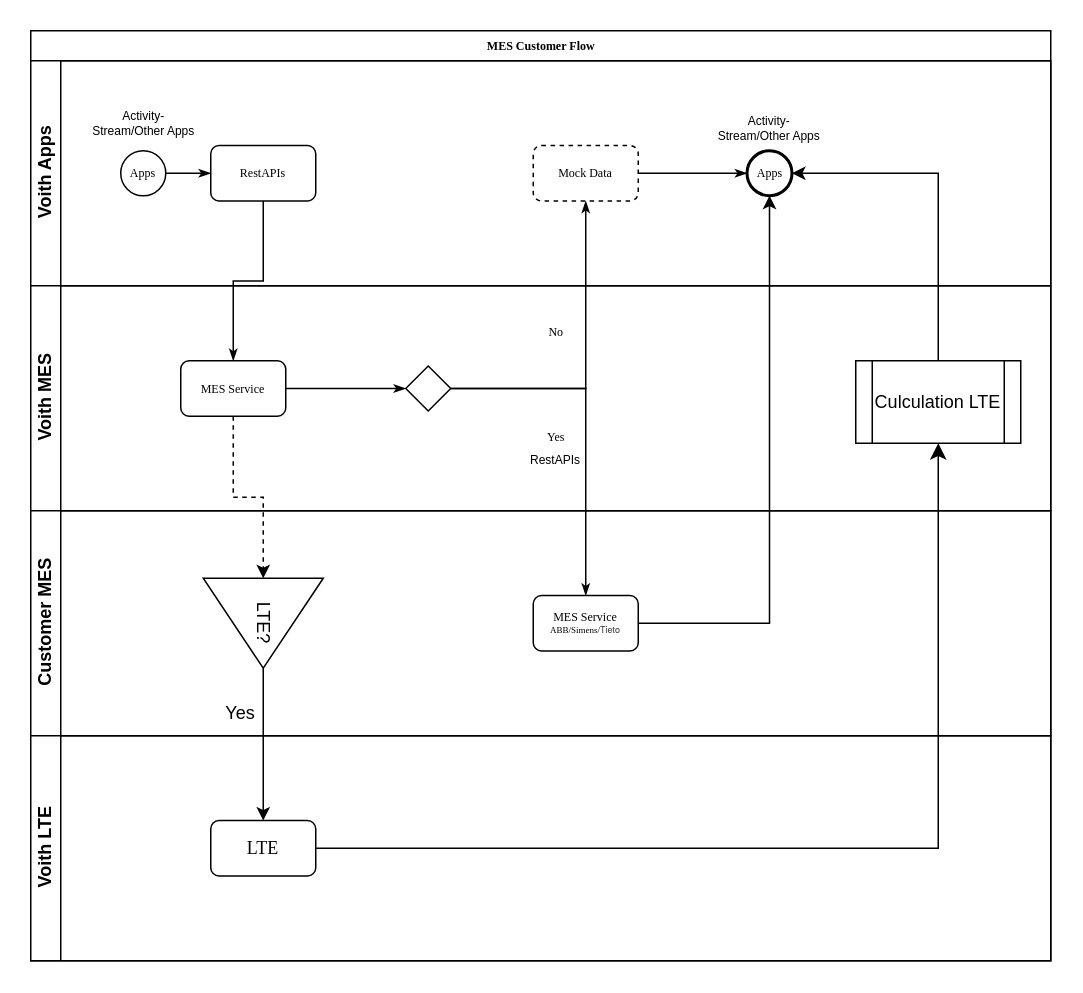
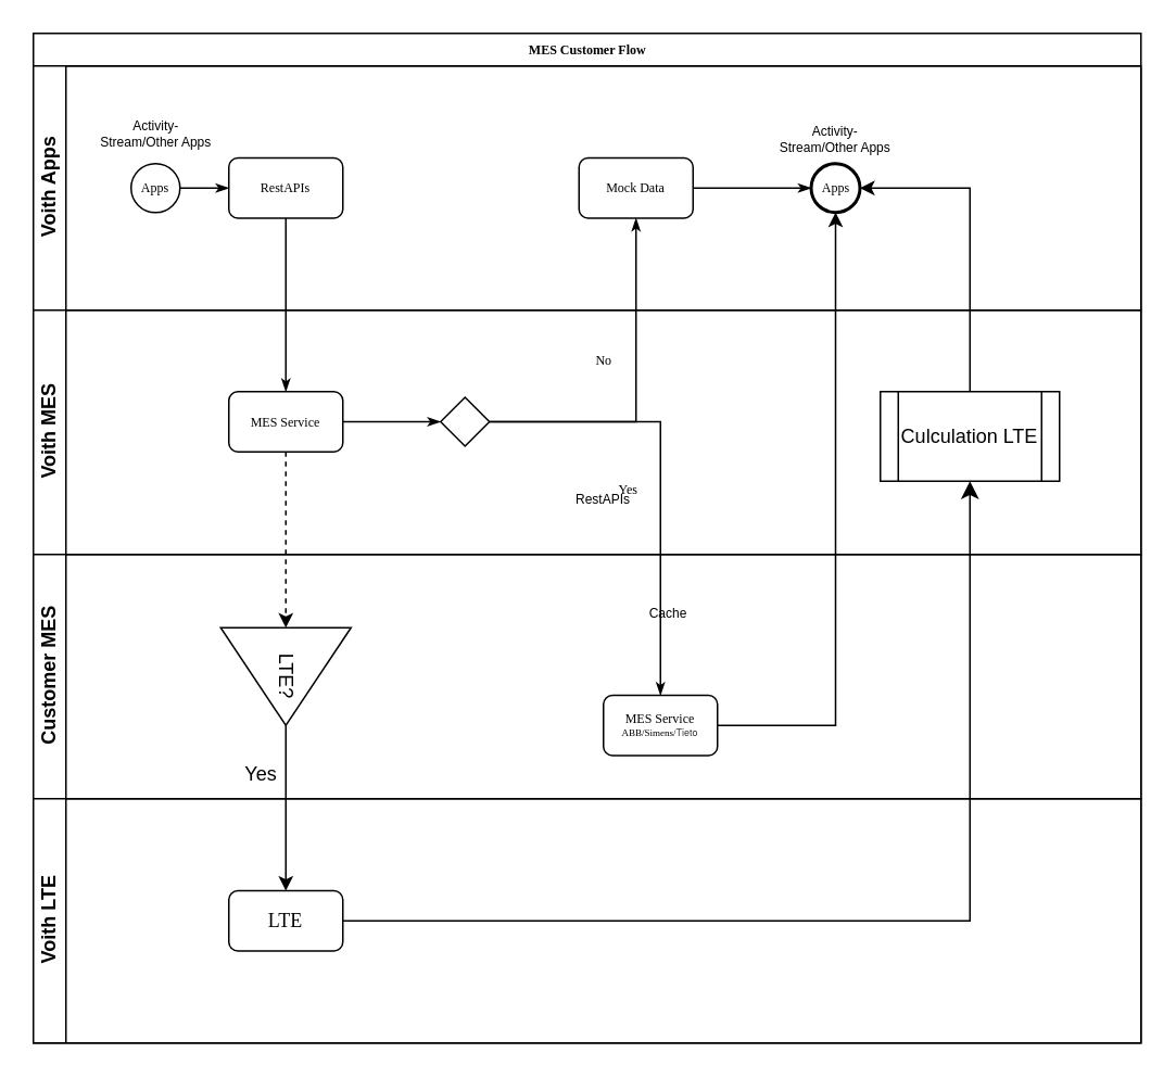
- <mxCell id="8" value="Mock Data" style="rounded=1;whiteSpace=wrap;html=1;shadow=0;labelBackgroundColor=none;strokeWidth=1;fontFamily=Verdana;fontSize=8;align=center;dashed=1;" parent="3" vertex="1"><mxGeometry x="335" y="56.5" width="70" height="37" as="geometry" /></mxCell>
+ <mxCell id="8" value="Mock Data" style="rounded=1;whiteSpace=wrap;html=1;shadow=0;labelBackgroundColor=none;strokeWidth=1;fontFamily=Verdana;fontSize=8;align=center;" parent="3" vertex="1"><mxGeometry x="335" y="56.5" width="70" height="37" as="geometry" /></mxCell>
- <mxCell id="14" value="MES Service" style="rounded=1;whiteSpace=wrap;html=1;shadow=0;labelBackgroundColor=none;strokeWidth=1;fontFamily=Verdana;fontSize=8;align=center;" parent="12" vertex="1"><mxGeometry x="100" y="50.0" width="70" height="37" as="geometry" /></mxCell>
+ <mxCell id="14" value="MES Service" style="rounded=1;whiteSpace=wrap;html=1;shadow=0;labelBackgroundColor=none;strokeWidth=1;fontFamily=Verdana;fontSize=8;align=center;" parent="12" vertex="1"><mxGeometry x="120" y="50.0" width="70" height="37" as="geometry" /></mxCell>
- <mxCell id="16" value="Culculation LTE" style="shape=process;whiteSpace=wrap;html=1;backgroundOutline=1;" parent="12" vertex="1"><mxGeometry x="550" y="50" width="110" height="55" as="geometry" /></mxCell>
+ <mxCell id="16" value="Culculation LTE" style="shape=process;whiteSpace=wrap;html=1;backgroundOutline=1;" parent="12" vertex="1"><mxGeometry x="520" y="50" width="110" height="55" as="geometry" /></mxCell>
+ <mxCell id="21" value="&lt;font style=&quot;font-size: 8px;&quot;&gt;Cache&lt;/font&gt;" style="text;html=1;align=center;verticalAlign=middle;whiteSpace=wrap;rounded=0;" parent="18" vertex="1"><mxGeometry x="360" y="20" width="60" height="30" as="geometry" /></mxCell>
- <mxCell id="19" value="MES Service&lt;div style=&quot;font-size: 6px;&quot;&gt;ABB/Simens/&lt;span style=&quot;background-color: rgb(255, 255, 255); color: rgb(51, 51, 51); font-family: &amp;quot;Helvetica Neue&amp;quot;, Helvetica, Arial, &amp;quot;PingFang SC&amp;quot;, &amp;quot;Hiragino Sans GB&amp;quot;, &amp;quot;Microsoft YaHei&amp;quot;, &amp;quot;WenQuanYi Micro Hei&amp;quot;, sans-serif; text-align: start; text-indent: 28px;&quot;&gt;Tieto&lt;/span&gt;&lt;/div&gt;" style="rounded=1;whiteSpace=wrap;html=1;shadow=0;labelBackgroundColor=none;strokeWidth=1;fontFamily=Verdana;fontSize=8;align=center;" parent="18" vertex="1"><mxGeometry x="335" y="56.5" width="70" height="37" as="geometry" /></mxCell>
+ <mxCell id="19" value="MES Service&lt;div style=&quot;font-size: 6px;&quot;&gt;ABB/Simens/&lt;span style=&quot;background-color: rgb(255, 255, 255); color: rgb(51, 51, 51); font-family: &amp;quot;Helvetica Neue&amp;quot;, Helvetica, Arial, &amp;quot;PingFang SC&amp;quot;, &amp;quot;Hiragino Sans GB&amp;quot;, &amp;quot;Microsoft YaHei&amp;quot;, &amp;quot;WenQuanYi Micro Hei&amp;quot;, sans-serif; text-align: start; text-indent: 28px;&quot;&gt;Tieto&lt;/span&gt;&lt;/div&gt;" style="rounded=1;whiteSpace=wrap;html=1;shadow=0;labelBackgroundColor=none;strokeWidth=1;fontFamily=Verdana;fontSize=8;align=center;" parent="18" vertex="1"><mxGeometry x="350" y="86.5" width="70" height="37" as="geometry" /></mxCell>
